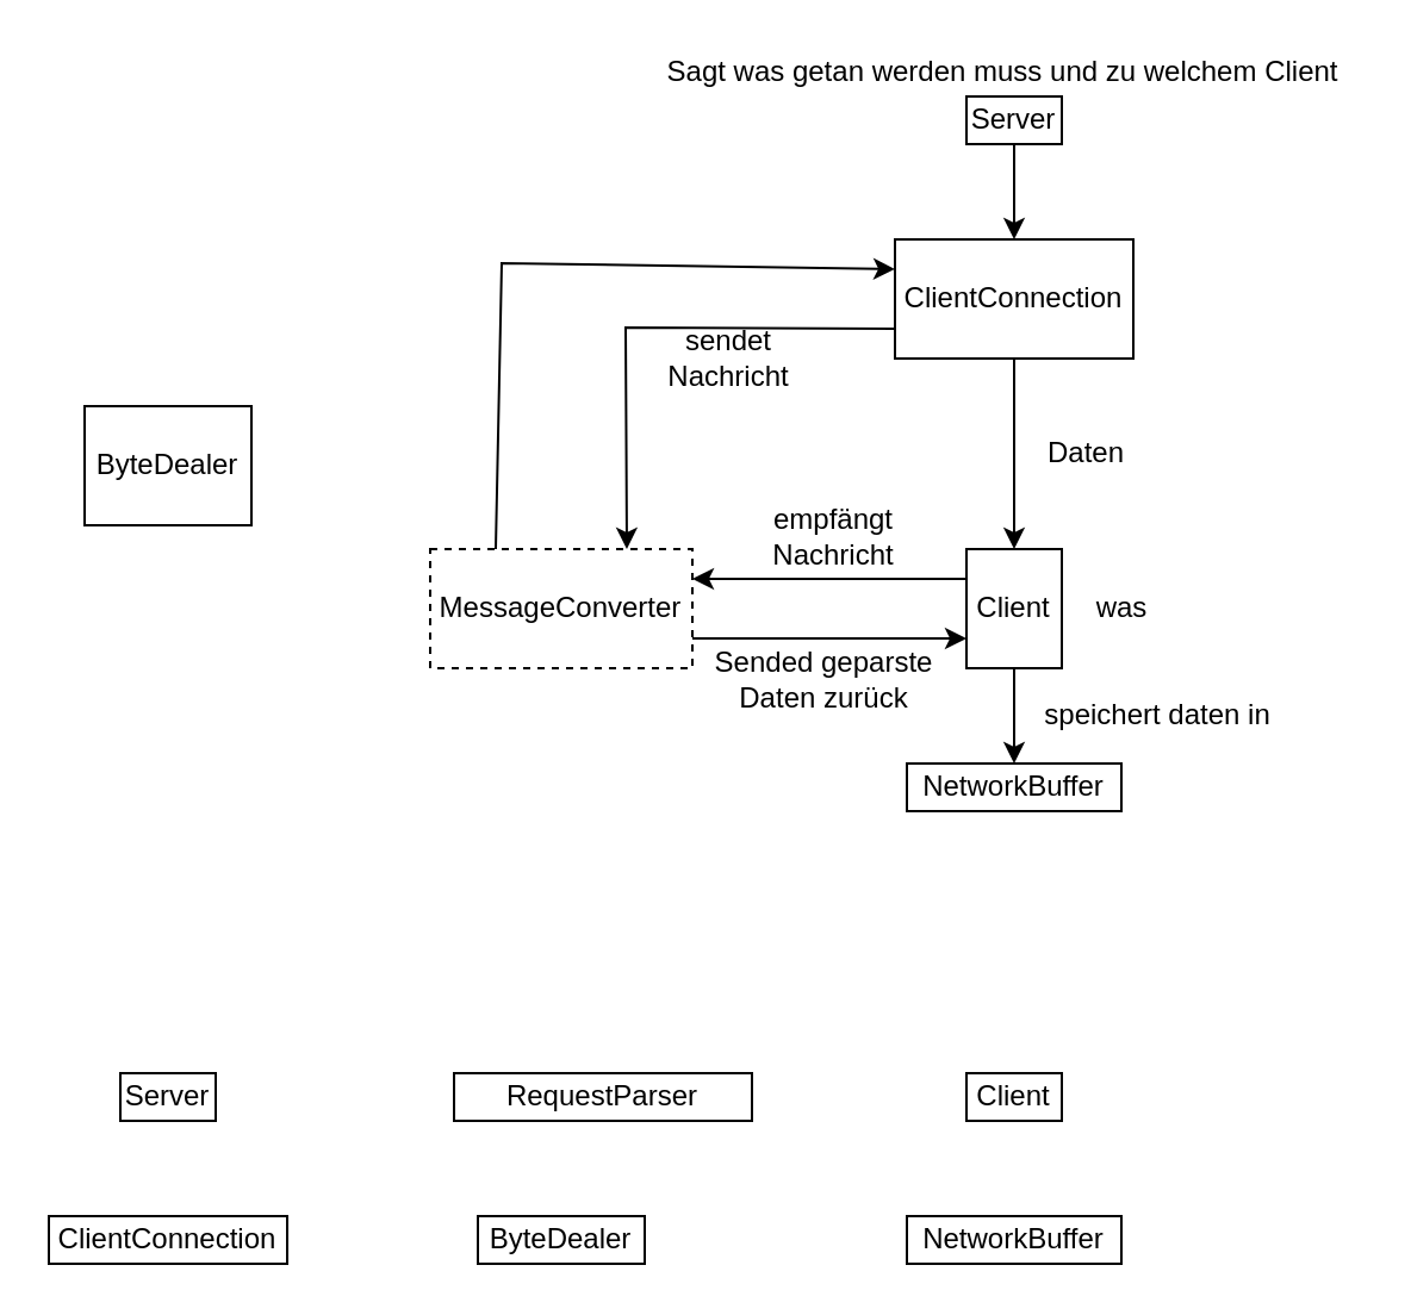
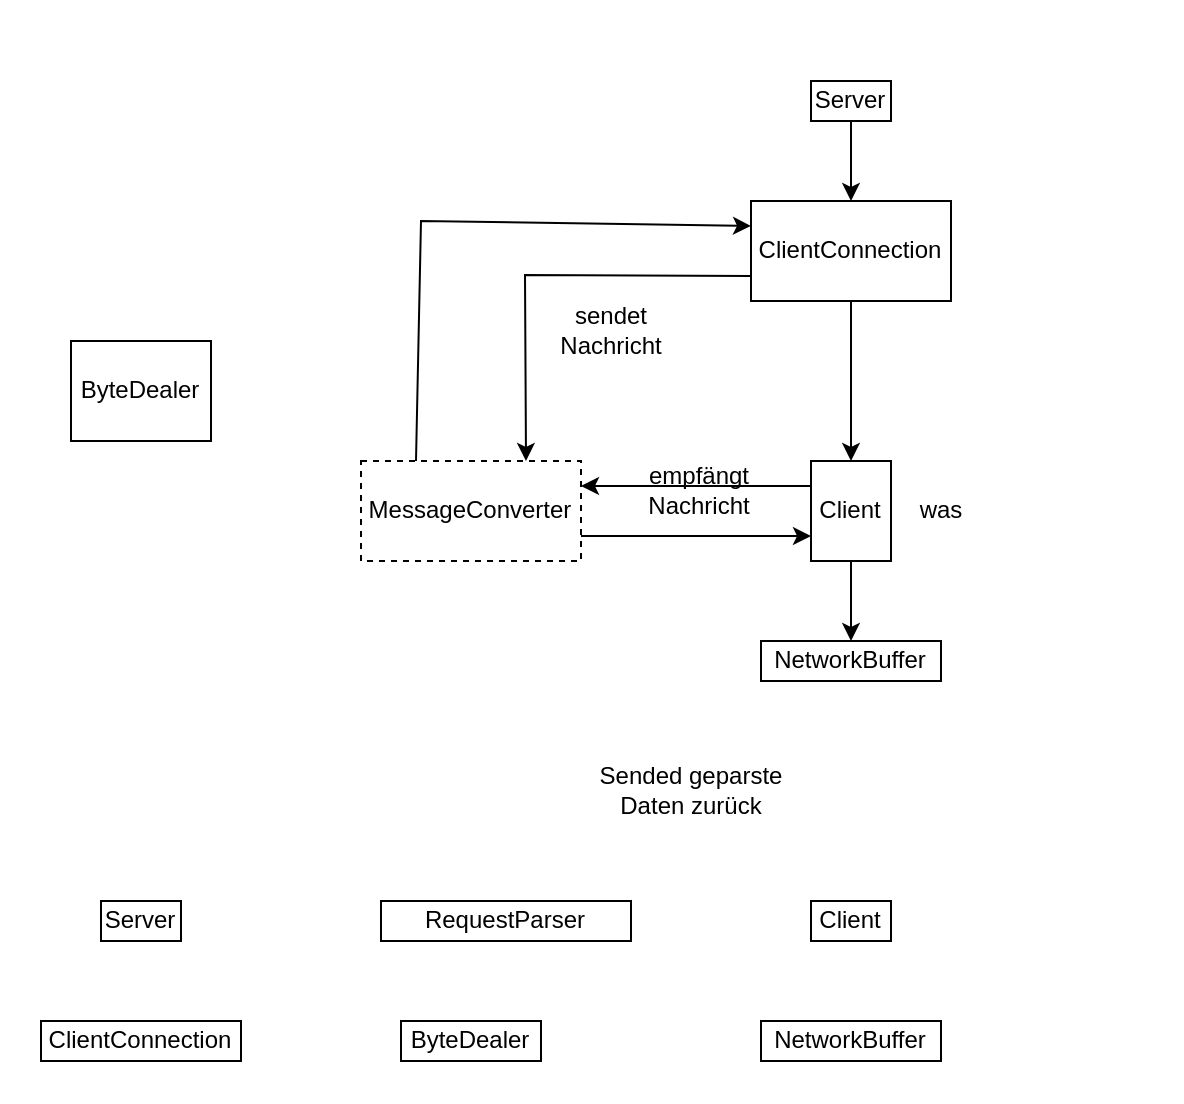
- <mxCell id="22" value="Sagt was getan werden muss und zu welchem Client" style="text;html=1;align=center;verticalAlign=middle;resizable=0;points=[];autosize=1;strokeColor=none;fillColor=none;" vertex="1" parent="1"><mxGeometry x="270" y="20" width="300" height="20" as="geometry" /></mxCell>
- <mxCell id="27" value="&lt;div&gt;sendet&lt;/div&gt;&lt;div&gt;Nachricht&lt;br&gt;&lt;/div&gt;" style="text;html=1;align=center;verticalAlign=middle;resizable=0;points=[];autosize=1;strokeColor=none;fillColor=none;" vertex="1" parent="1"><mxGeometry x="270" y="135" width="70" height="30" as="geometry" /></mxCell>
+ <mxCell id="27" value="&lt;div&gt;sendet&lt;/div&gt;&lt;div&gt;Nachricht&lt;br&gt;&lt;/div&gt;" style="text;html=1;align=center;verticalAlign=middle;resizable=0;points=[];autosize=1;strokeColor=none;fillColor=none;" vertex="1" parent="1"><mxGeometry x="270" y="150" width="70" height="30" as="geometry" /></mxCell>
- <mxCell id="24" value="Daten" style="text;html=1;align=center;verticalAlign=middle;resizable=0;points=[];autosize=1;strokeColor=none;fillColor=none;" vertex="1" parent="1"><mxGeometry x="430" y="180" width="50" height="20" as="geometry" /></mxCell>
- <mxCell id="16" value="&lt;div&gt;empfängt&lt;/div&gt;&lt;div&gt;Nachricht&lt;br&gt;&lt;/div&gt;" style="text;html=1;align=center;verticalAlign=middle;resizable=0;points=[];autosize=1;strokeColor=none;fillColor=none;" vertex="1" parent="1"><mxGeometry x="313.5" y="210" width="70" height="30" as="geometry" /></mxCell>
+ <mxCell id="16" value="&lt;div&gt;empfängt&lt;/div&gt;&lt;div&gt;Nachricht&lt;br&gt;&lt;/div&gt;" style="text;html=1;align=center;verticalAlign=middle;resizable=0;points=[];autosize=1;strokeColor=none;fillColor=none;" vertex="1" parent="1"><mxGeometry x="313.5" y="230" width="70" height="30" as="geometry" /></mxCell>
- <mxCell id="19" value="&lt;div&gt;Sended geparste&lt;/div&gt;&lt;div&gt;Daten zurück&lt;/div&gt;" style="text;html=1;align=center;verticalAlign=middle;resizable=0;points=[];autosize=1;strokeColor=none;fillColor=none;" vertex="1" parent="1"><mxGeometry x="290" y="270" width="110" height="30" as="geometry" /></mxCell>
+ <mxCell id="19" value="&lt;div&gt;Sended geparste&lt;/div&gt;&lt;div&gt;Daten zurück&lt;/div&gt;" style="text;html=1;align=center;verticalAlign=middle;resizable=0;points=[];autosize=1;strokeColor=none;fillColor=none;" vertex="1" parent="1"><mxGeometry x="290" y="380" width="110" height="30" as="geometry" /></mxCell>
- <mxCell id="21" value="speichert daten in" style="text;html=1;align=center;verticalAlign=middle;resizable=0;points=[];autosize=1;strokeColor=none;fillColor=none;" vertex="1" parent="1"><mxGeometry x="430" y="290" width="110" height="20" as="geometry" /></mxCell>
